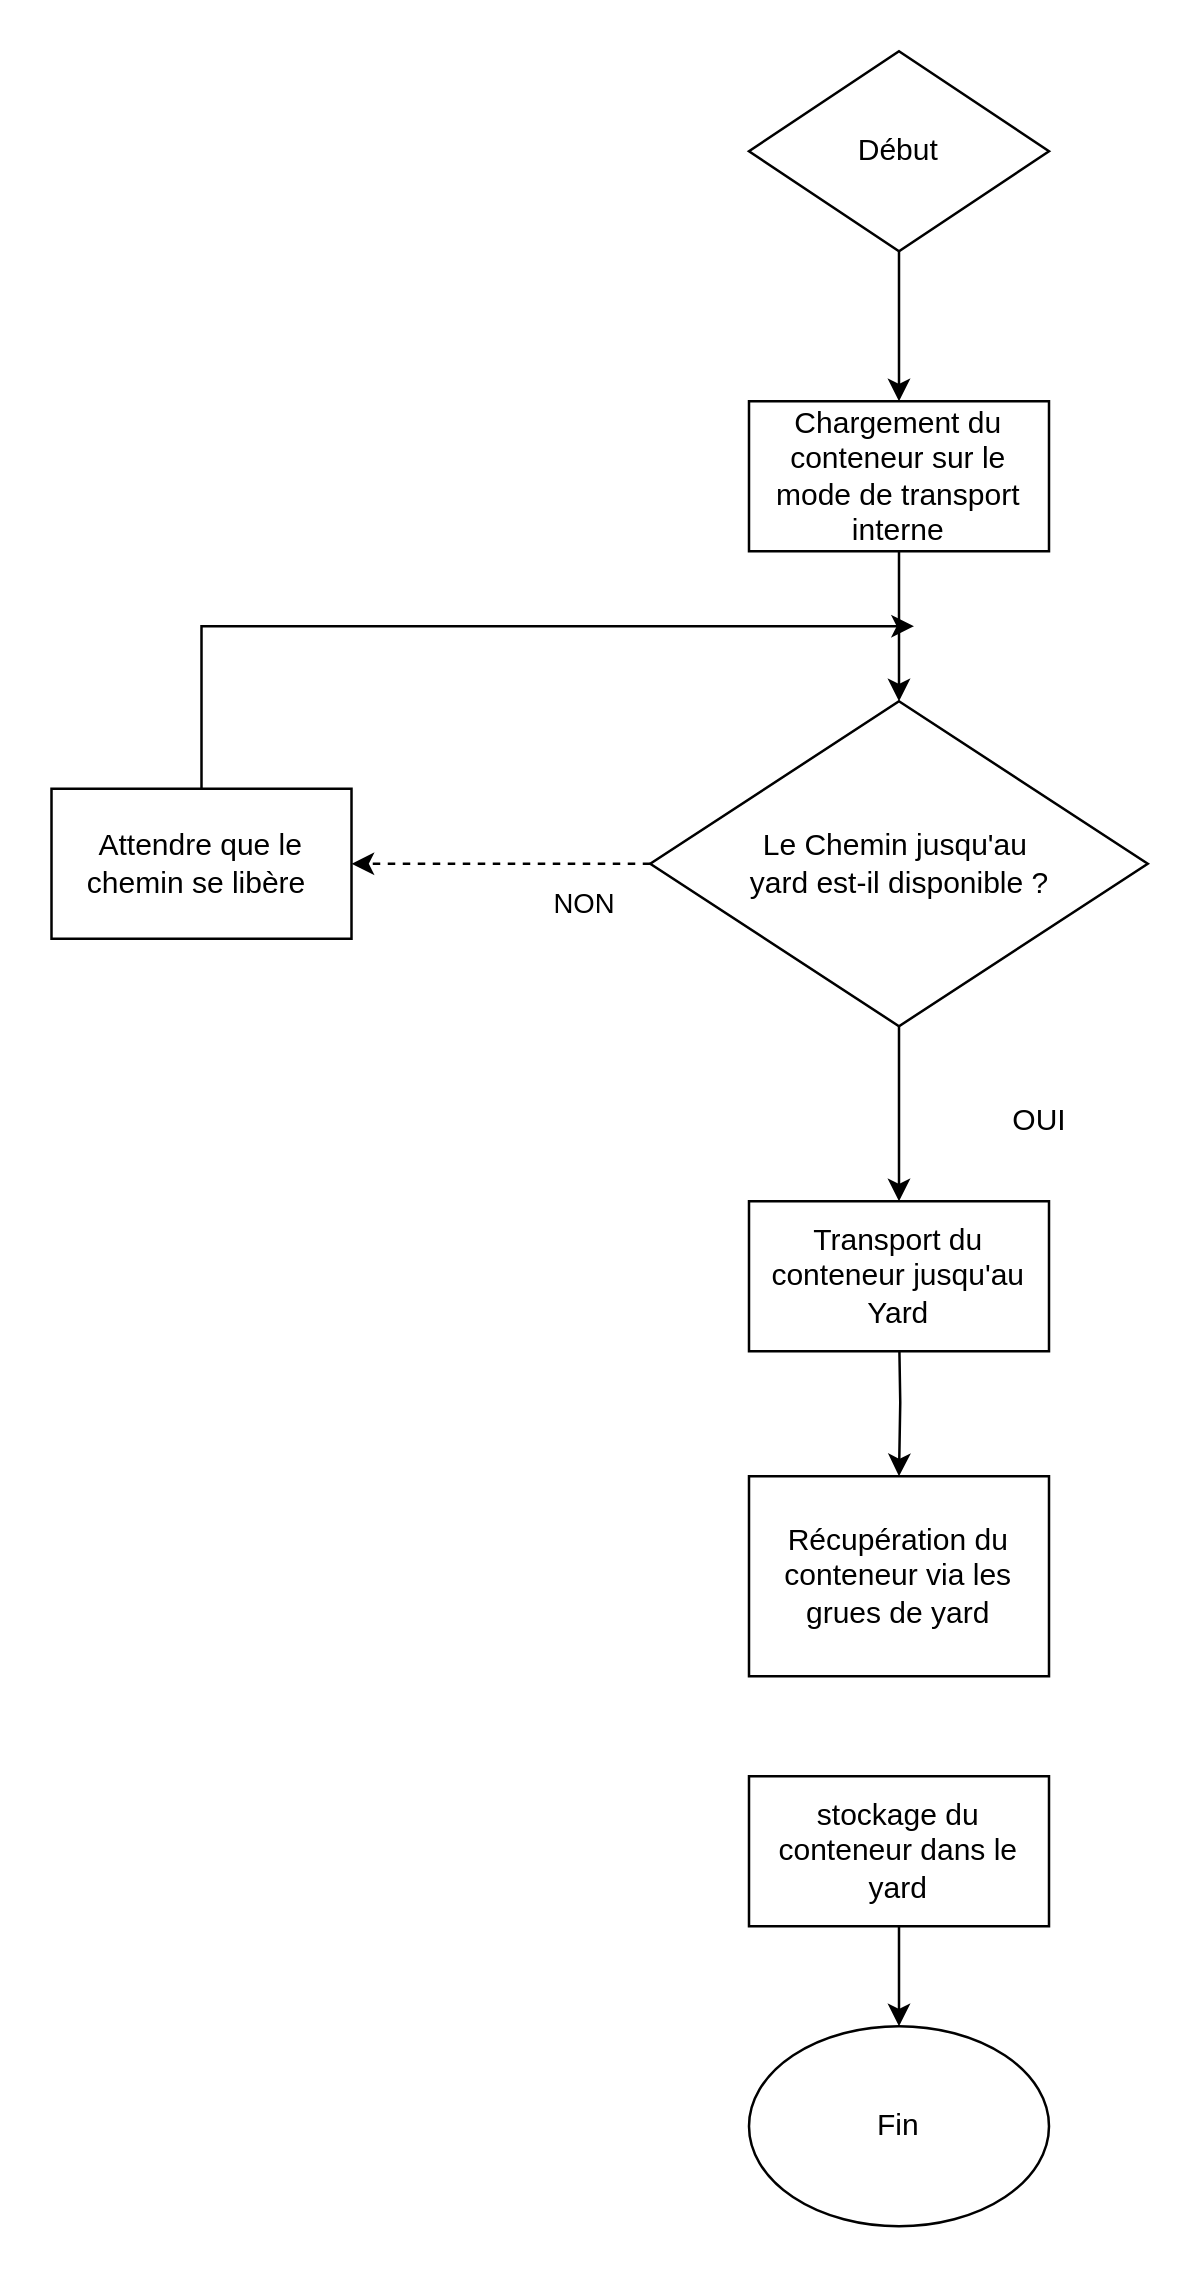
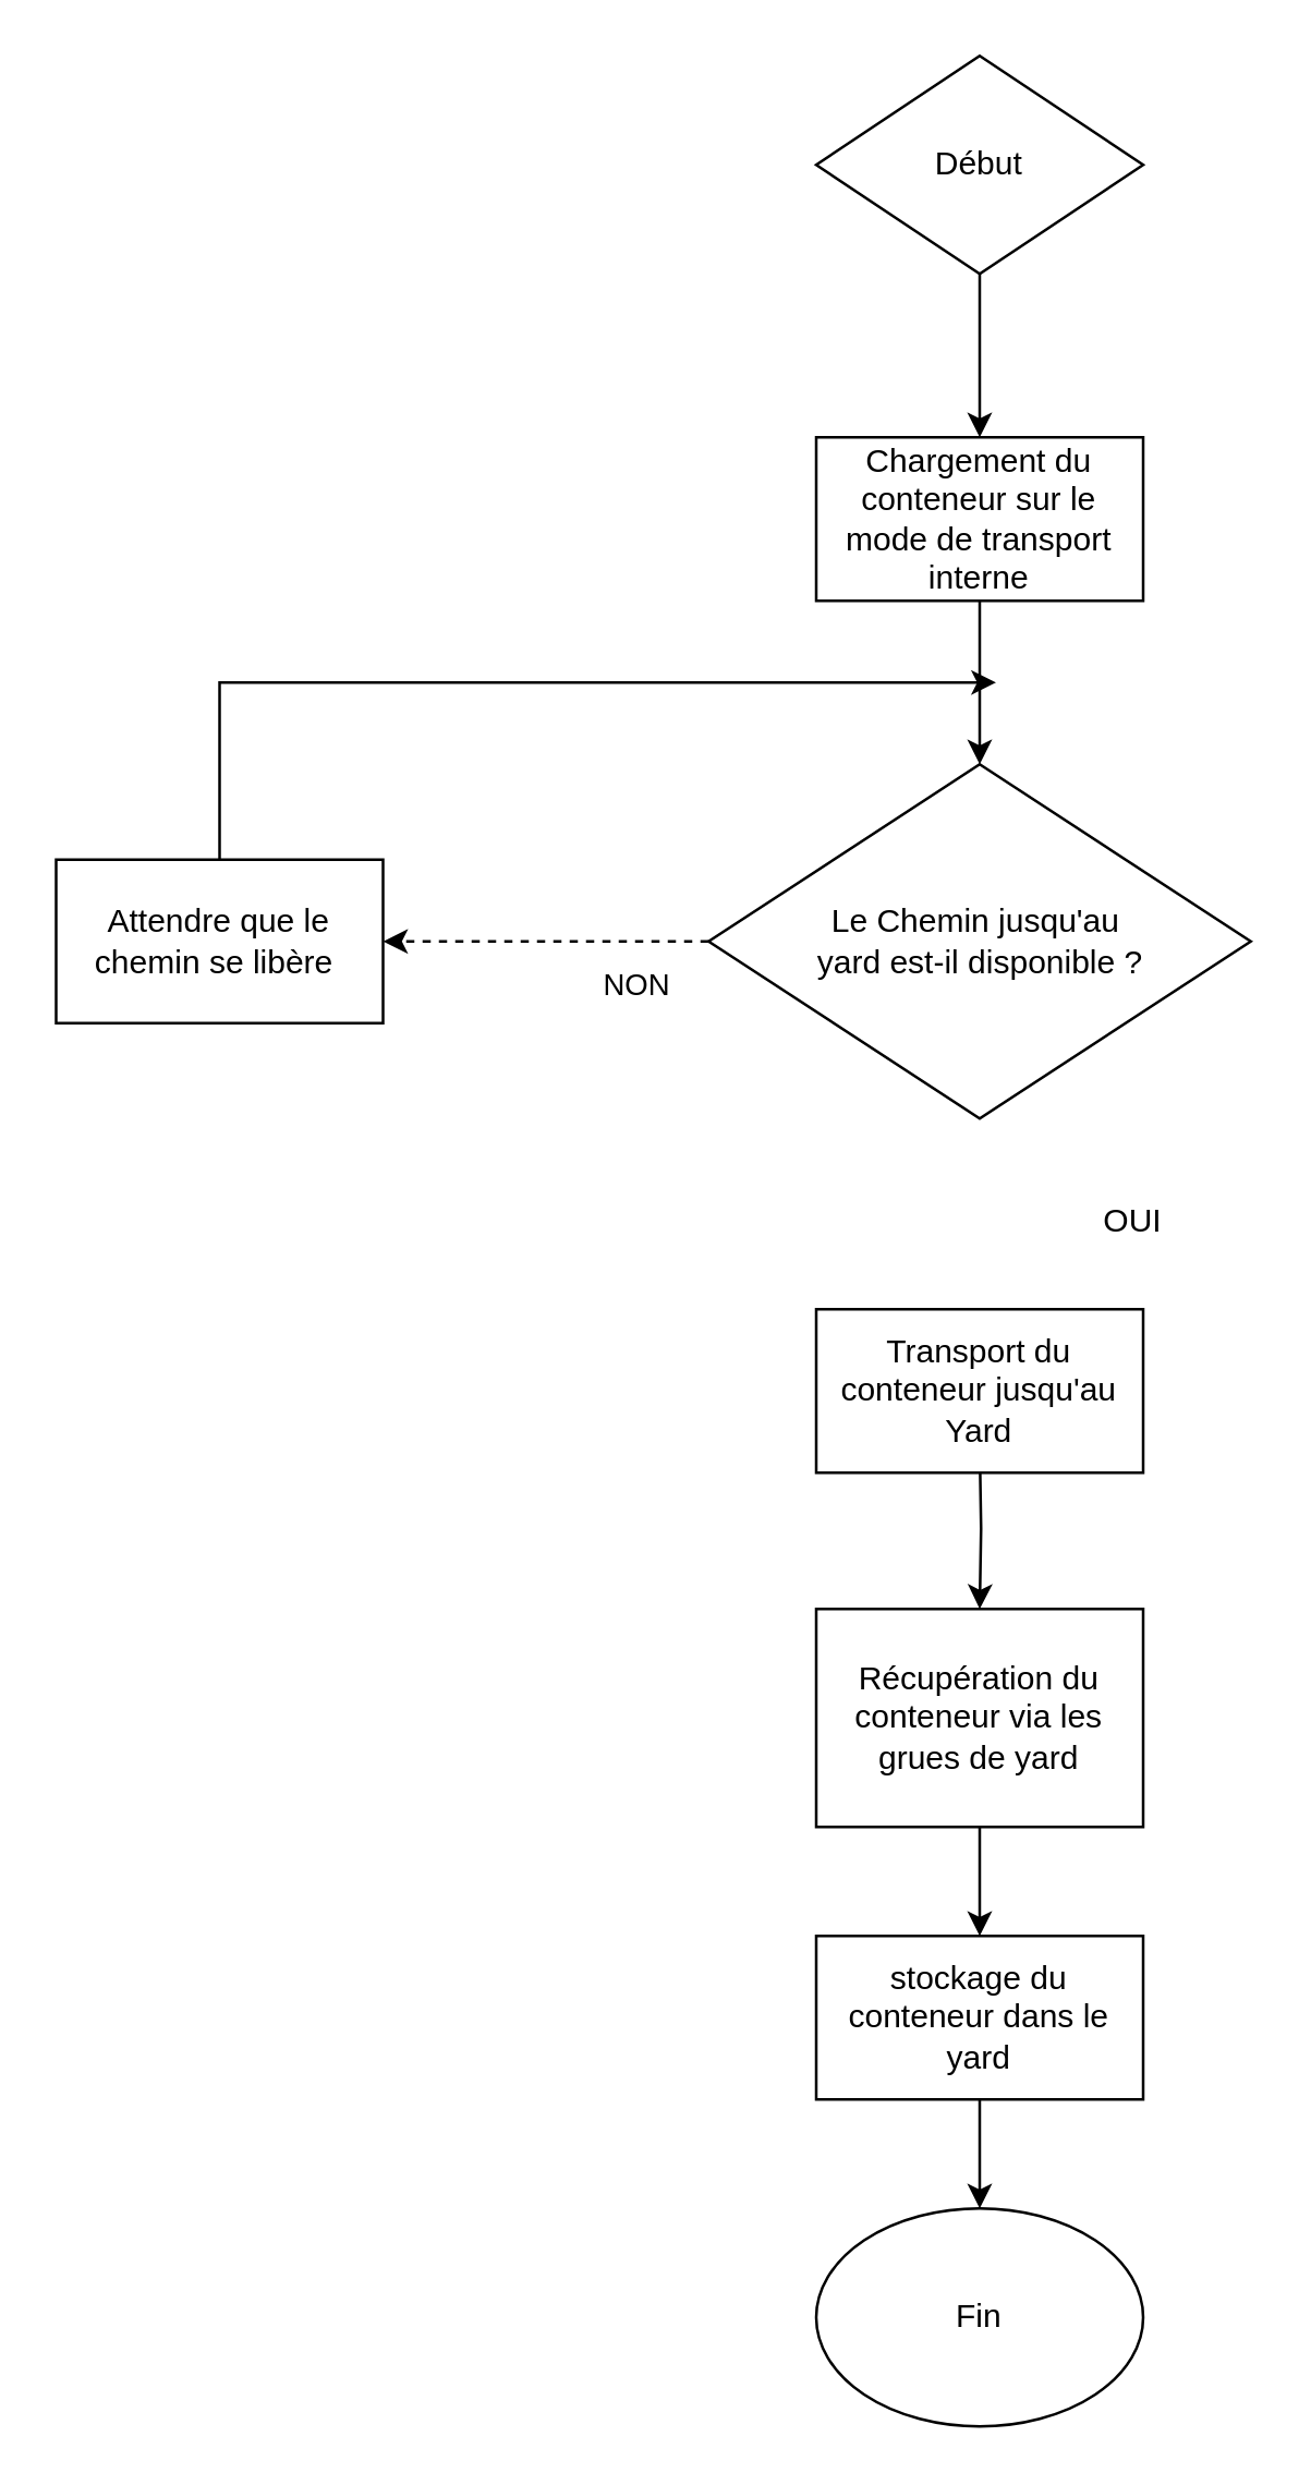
- <mxCell id="13" value="" style="edgeStyle=orthogonalEdgeStyle;rounded=0;orthogonalLoop=1;jettySize=auto;html=1;" edge="1" parent="1" source="16" target="7"><mxGeometry relative="1" as="geometry" /></mxCell>
+ <mxCell id="8" value="" style="edgeStyle=orthogonalEdgeStyle;rounded=0;orthogonalLoop=1;jettySize=auto;html=1;" edge="1" parent="1" source="9" target="11"><mxGeometry relative="1" as="geometry" /></mxCell>
